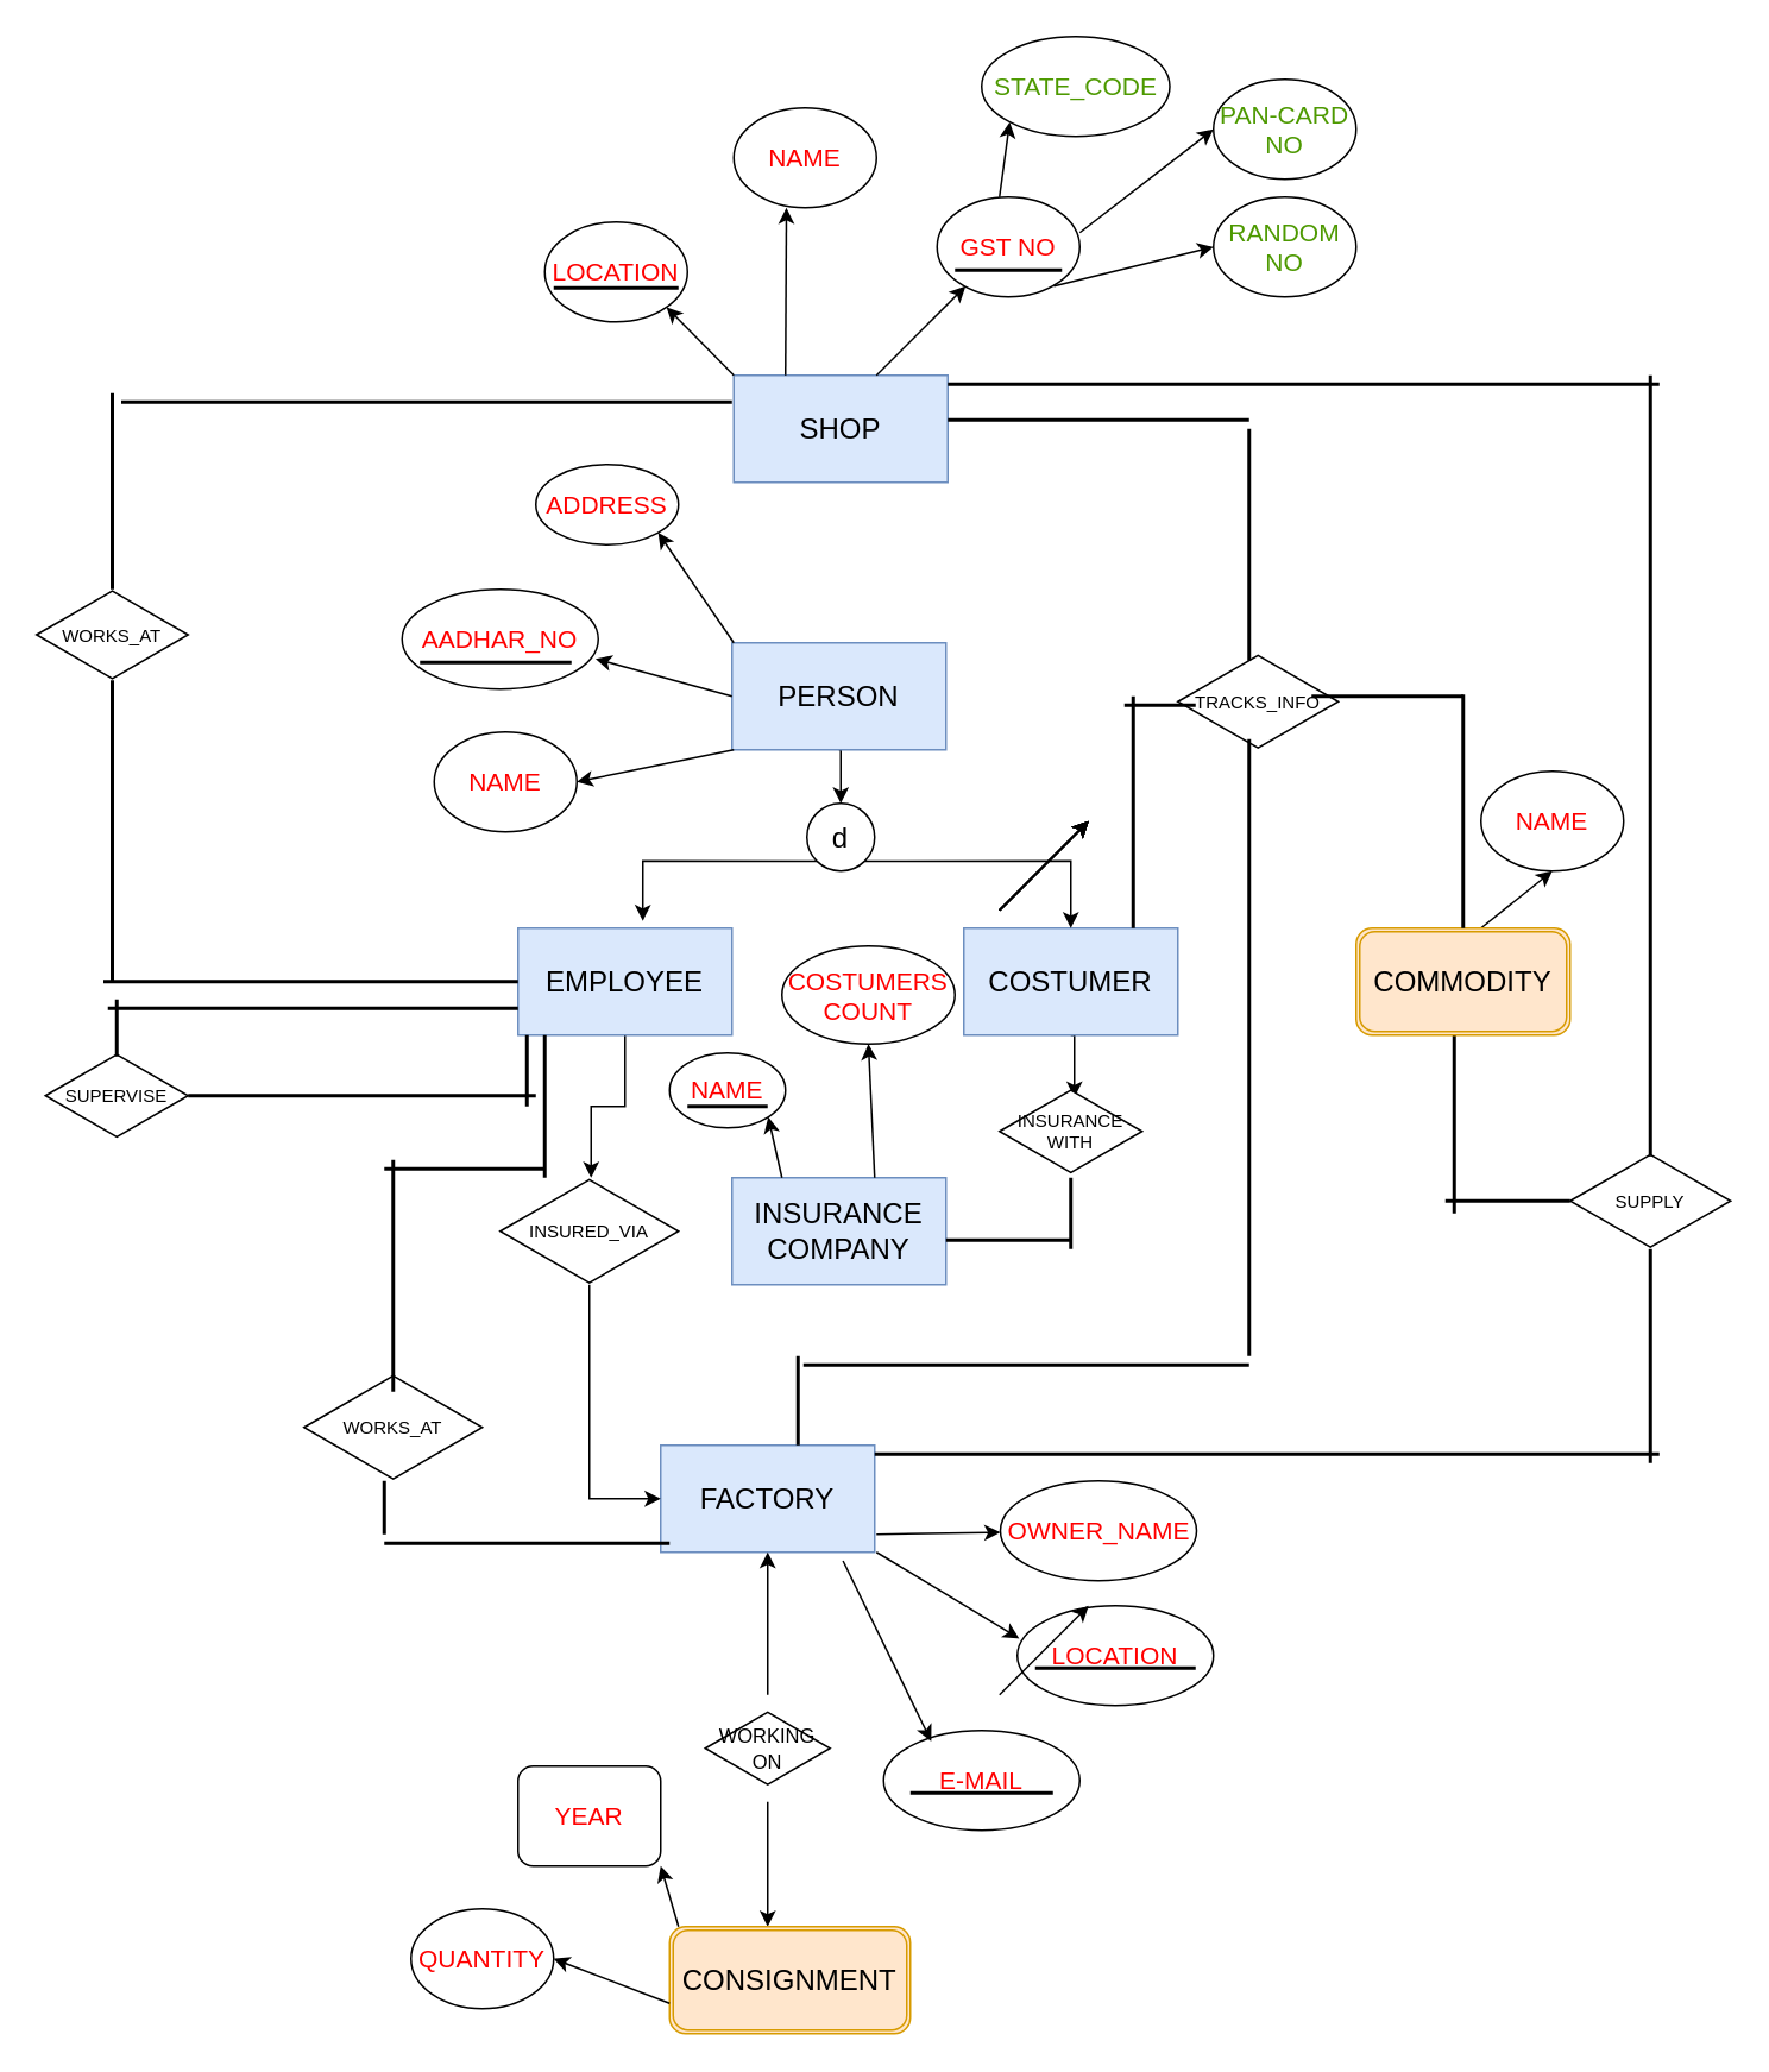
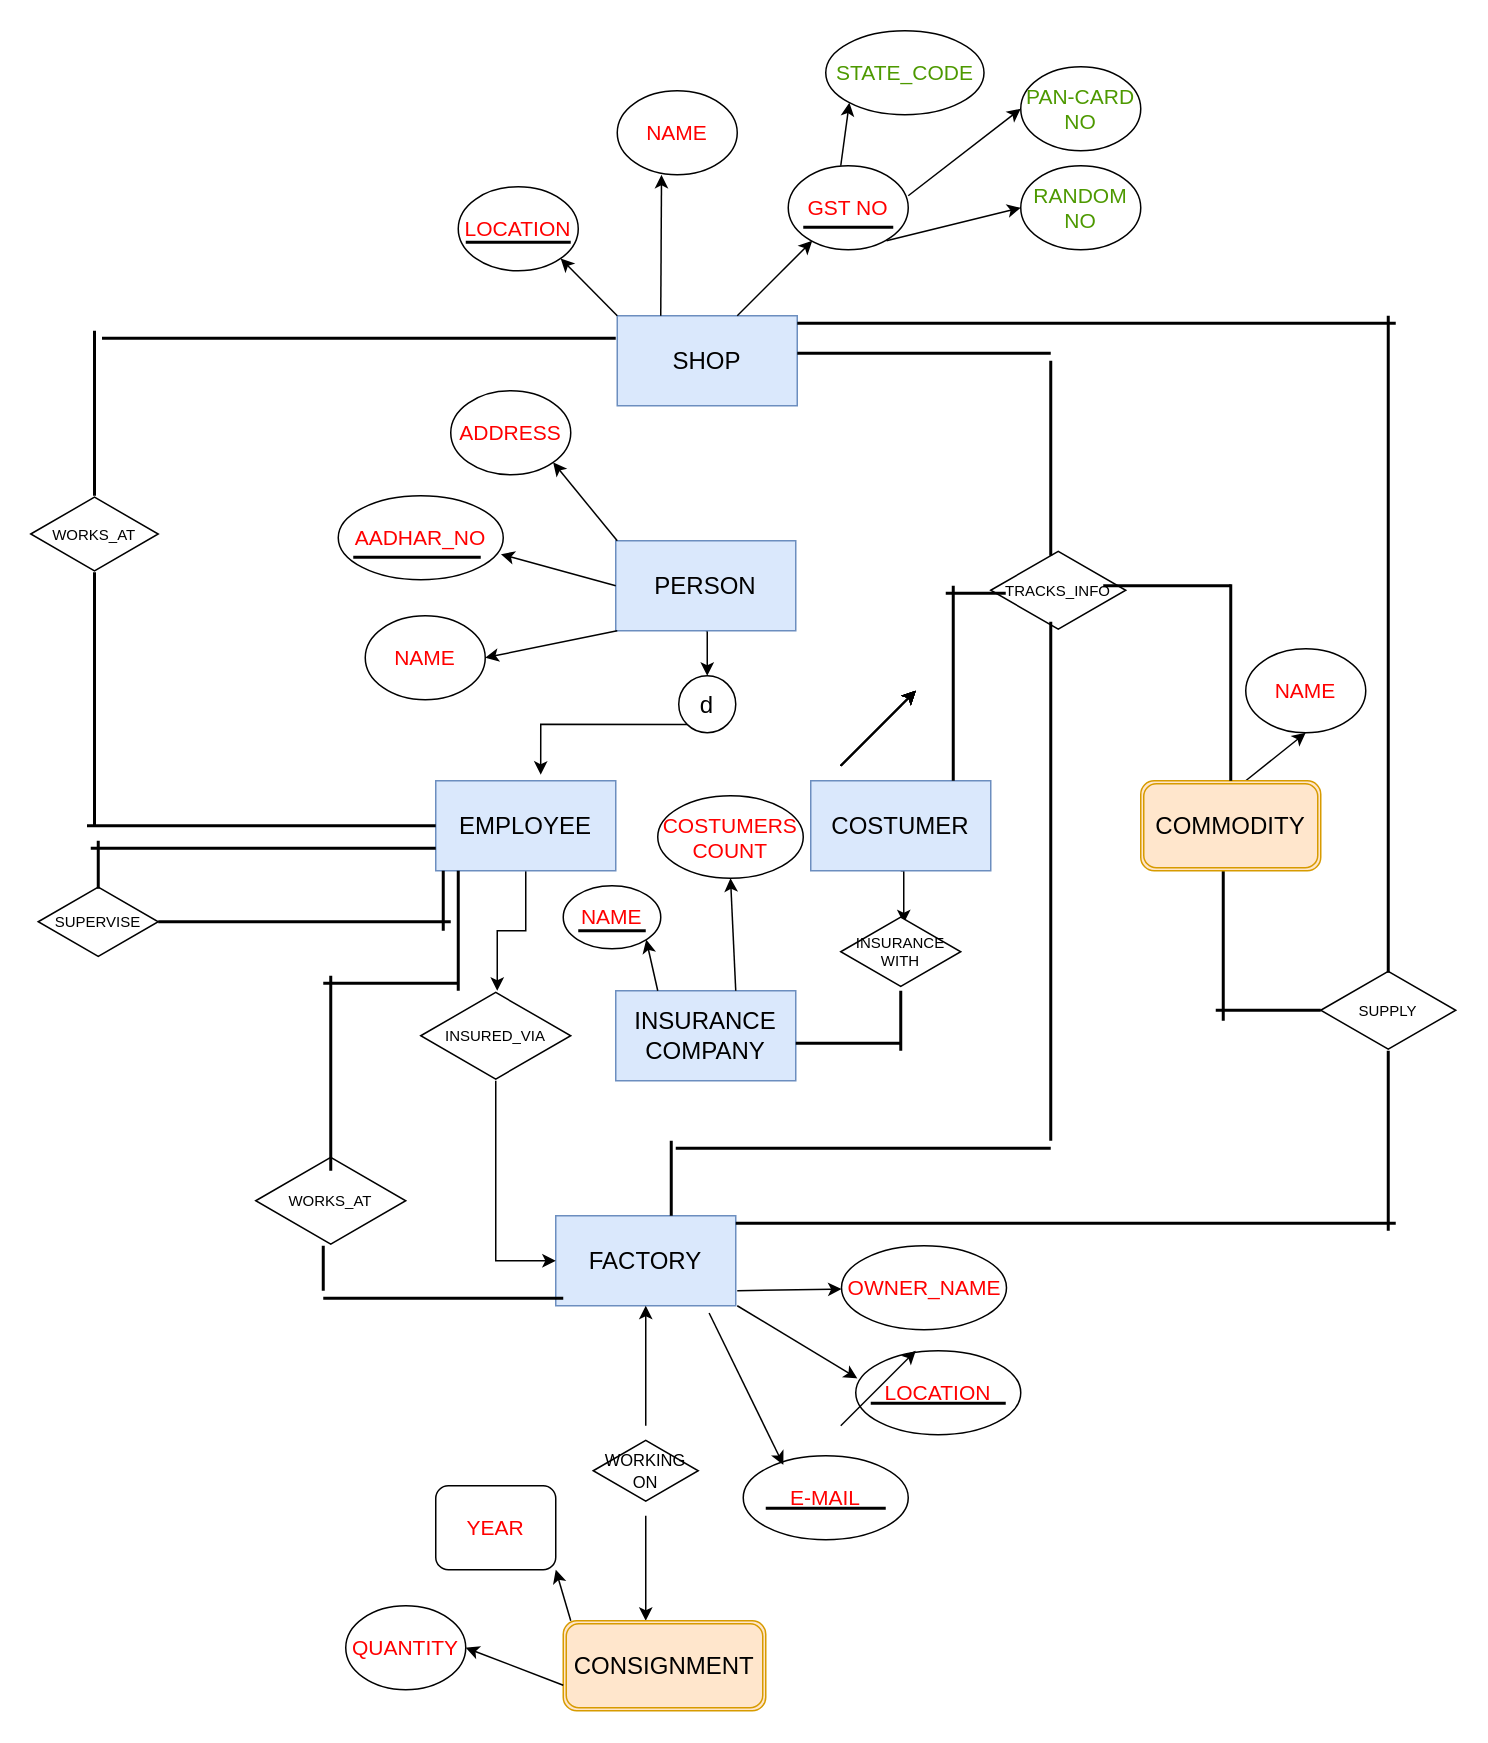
- <mxCell id="53" value="ADDRESS" style="ellipse;whiteSpace=wrap;html=1;fontSize=14;direction=west;fontColor=#FF0000;" vertex="1" parent="1"><mxGeometry x="300" y="260" width="80" height="45" as="geometry" /></mxCell>
+ <mxCell id="53" value="ADDRESS" style="ellipse;whiteSpace=wrap;html=1;fontSize=14;direction=west;fontColor=#FF0000;" vertex="1" parent="1"><mxGeometry x="300" y="260" width="80" height="56" as="geometry" /></mxCell>
- <mxCell id="9" style="edgeStyle=orthogonalEdgeStyle;rounded=0;orthogonalLoop=1;jettySize=auto;html=1;exitX=1;exitY=1;exitDx=0;exitDy=0;fontSize=10;" edge="1" parent="1" source="10" target="7"><mxGeometry relative="1" as="geometry" /></mxCell>
